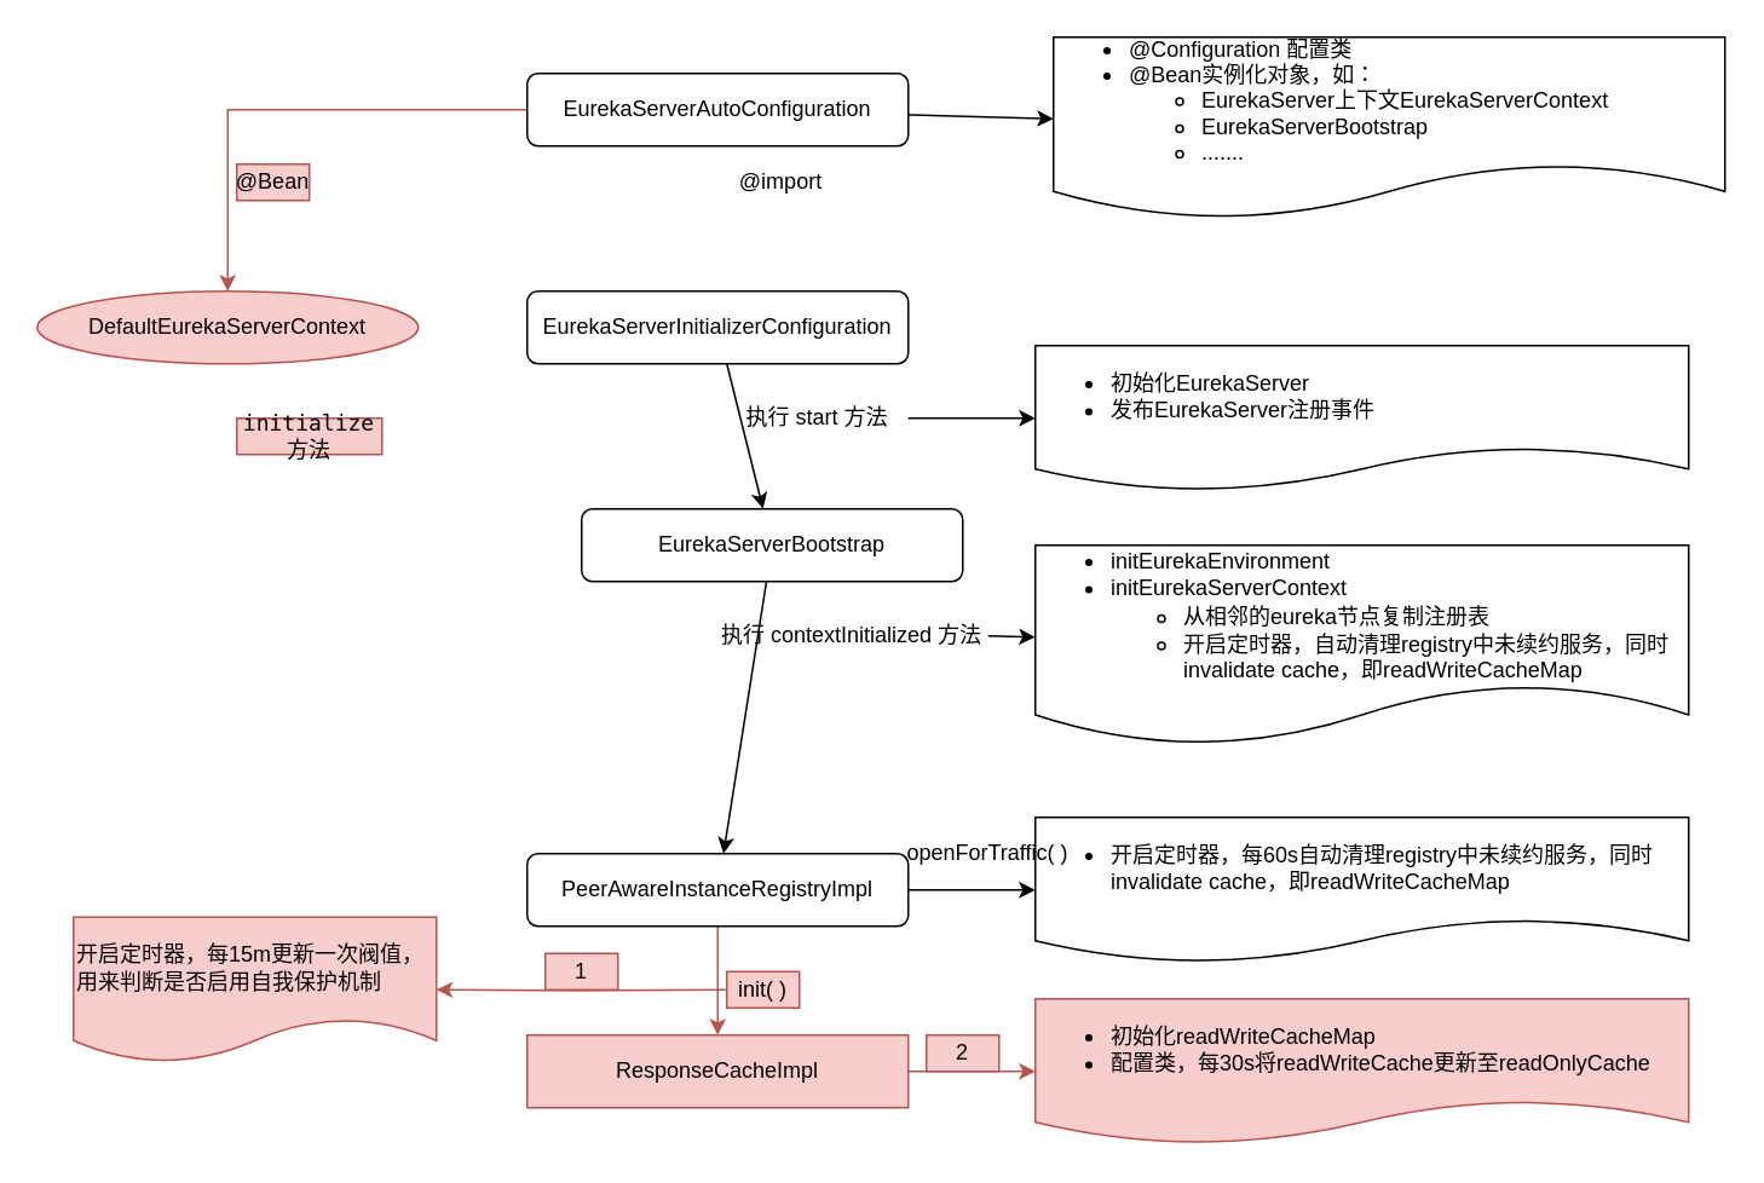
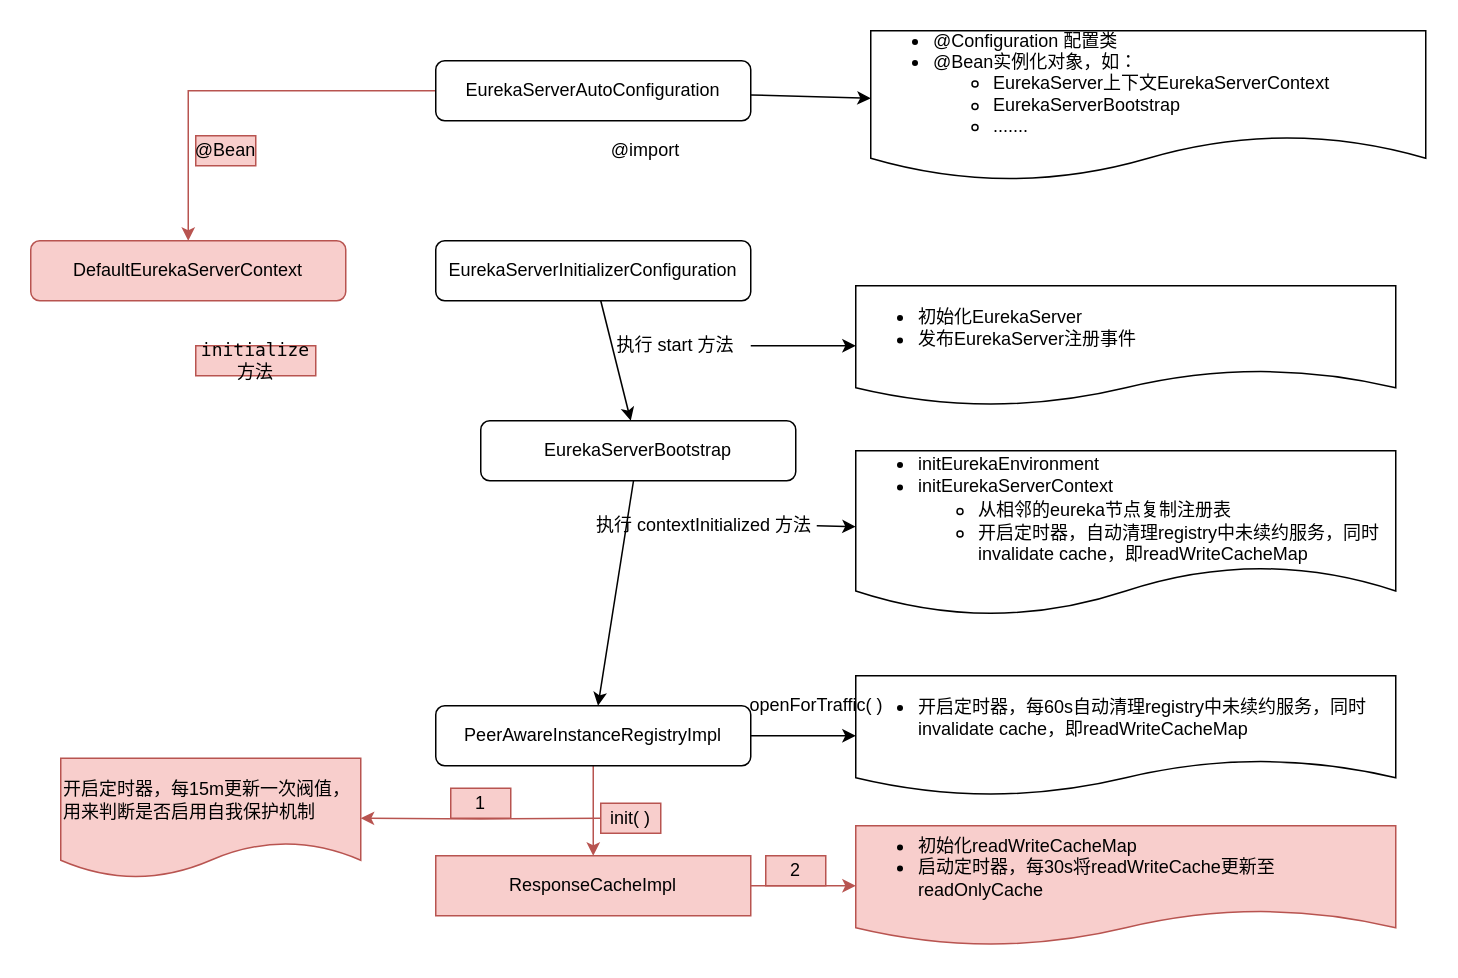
- <mxCell id="4" value="DefaultEurekaServerContext" style="ellipse;whiteSpace=wrap;html=1;fontSize=12;glass=0;strokeWidth=1;shadow=0;fillColor=#f8cecc;strokeColor=#b85450;" vertex="1" parent="1"><mxGeometry x="20" y="160" width="210" height="40" as="geometry" /></mxCell>
+ <mxCell id="4" value="DefaultEurekaServerContext" style="rounded=1;whiteSpace=wrap;html=1;fontSize=12;glass=0;strokeWidth=1;shadow=0;fillColor=#f8cecc;strokeColor=#b85450;" vertex="1" parent="1"><mxGeometry x="20" y="160" width="210" height="40" as="geometry" /></mxCell>
- <mxCell id="28" value="&lt;ul&gt;&lt;li&gt;初始化readWriteCacheMap&lt;/li&gt;&lt;li&gt;配置类，每30s将readWriteCache更新至readOnlyCache&lt;/li&gt;&lt;/ul&gt;" style="shape=document;whiteSpace=wrap;html=1;boundedLbl=1;align=left;fillColor=#f8cecc;strokeColor=#b85450;" vertex="1" parent="1"><mxGeometry x="570" y="550" width="360" height="80" as="geometry" /></mxCell>
+ <mxCell id="28" value="&lt;ul&gt;&lt;li&gt;初始化readWriteCacheMap&lt;/li&gt;&lt;li&gt;启动定时器，每30s将readWriteCache更新至readOnlyCache&lt;/li&gt;&lt;/ul&gt;" style="shape=document;whiteSpace=wrap;html=1;boundedLbl=1;align=left;fillColor=#f8cecc;strokeColor=#b85450;" vertex="1" parent="1"><mxGeometry x="570" y="550" width="360" height="80" as="geometry" /></mxCell>
